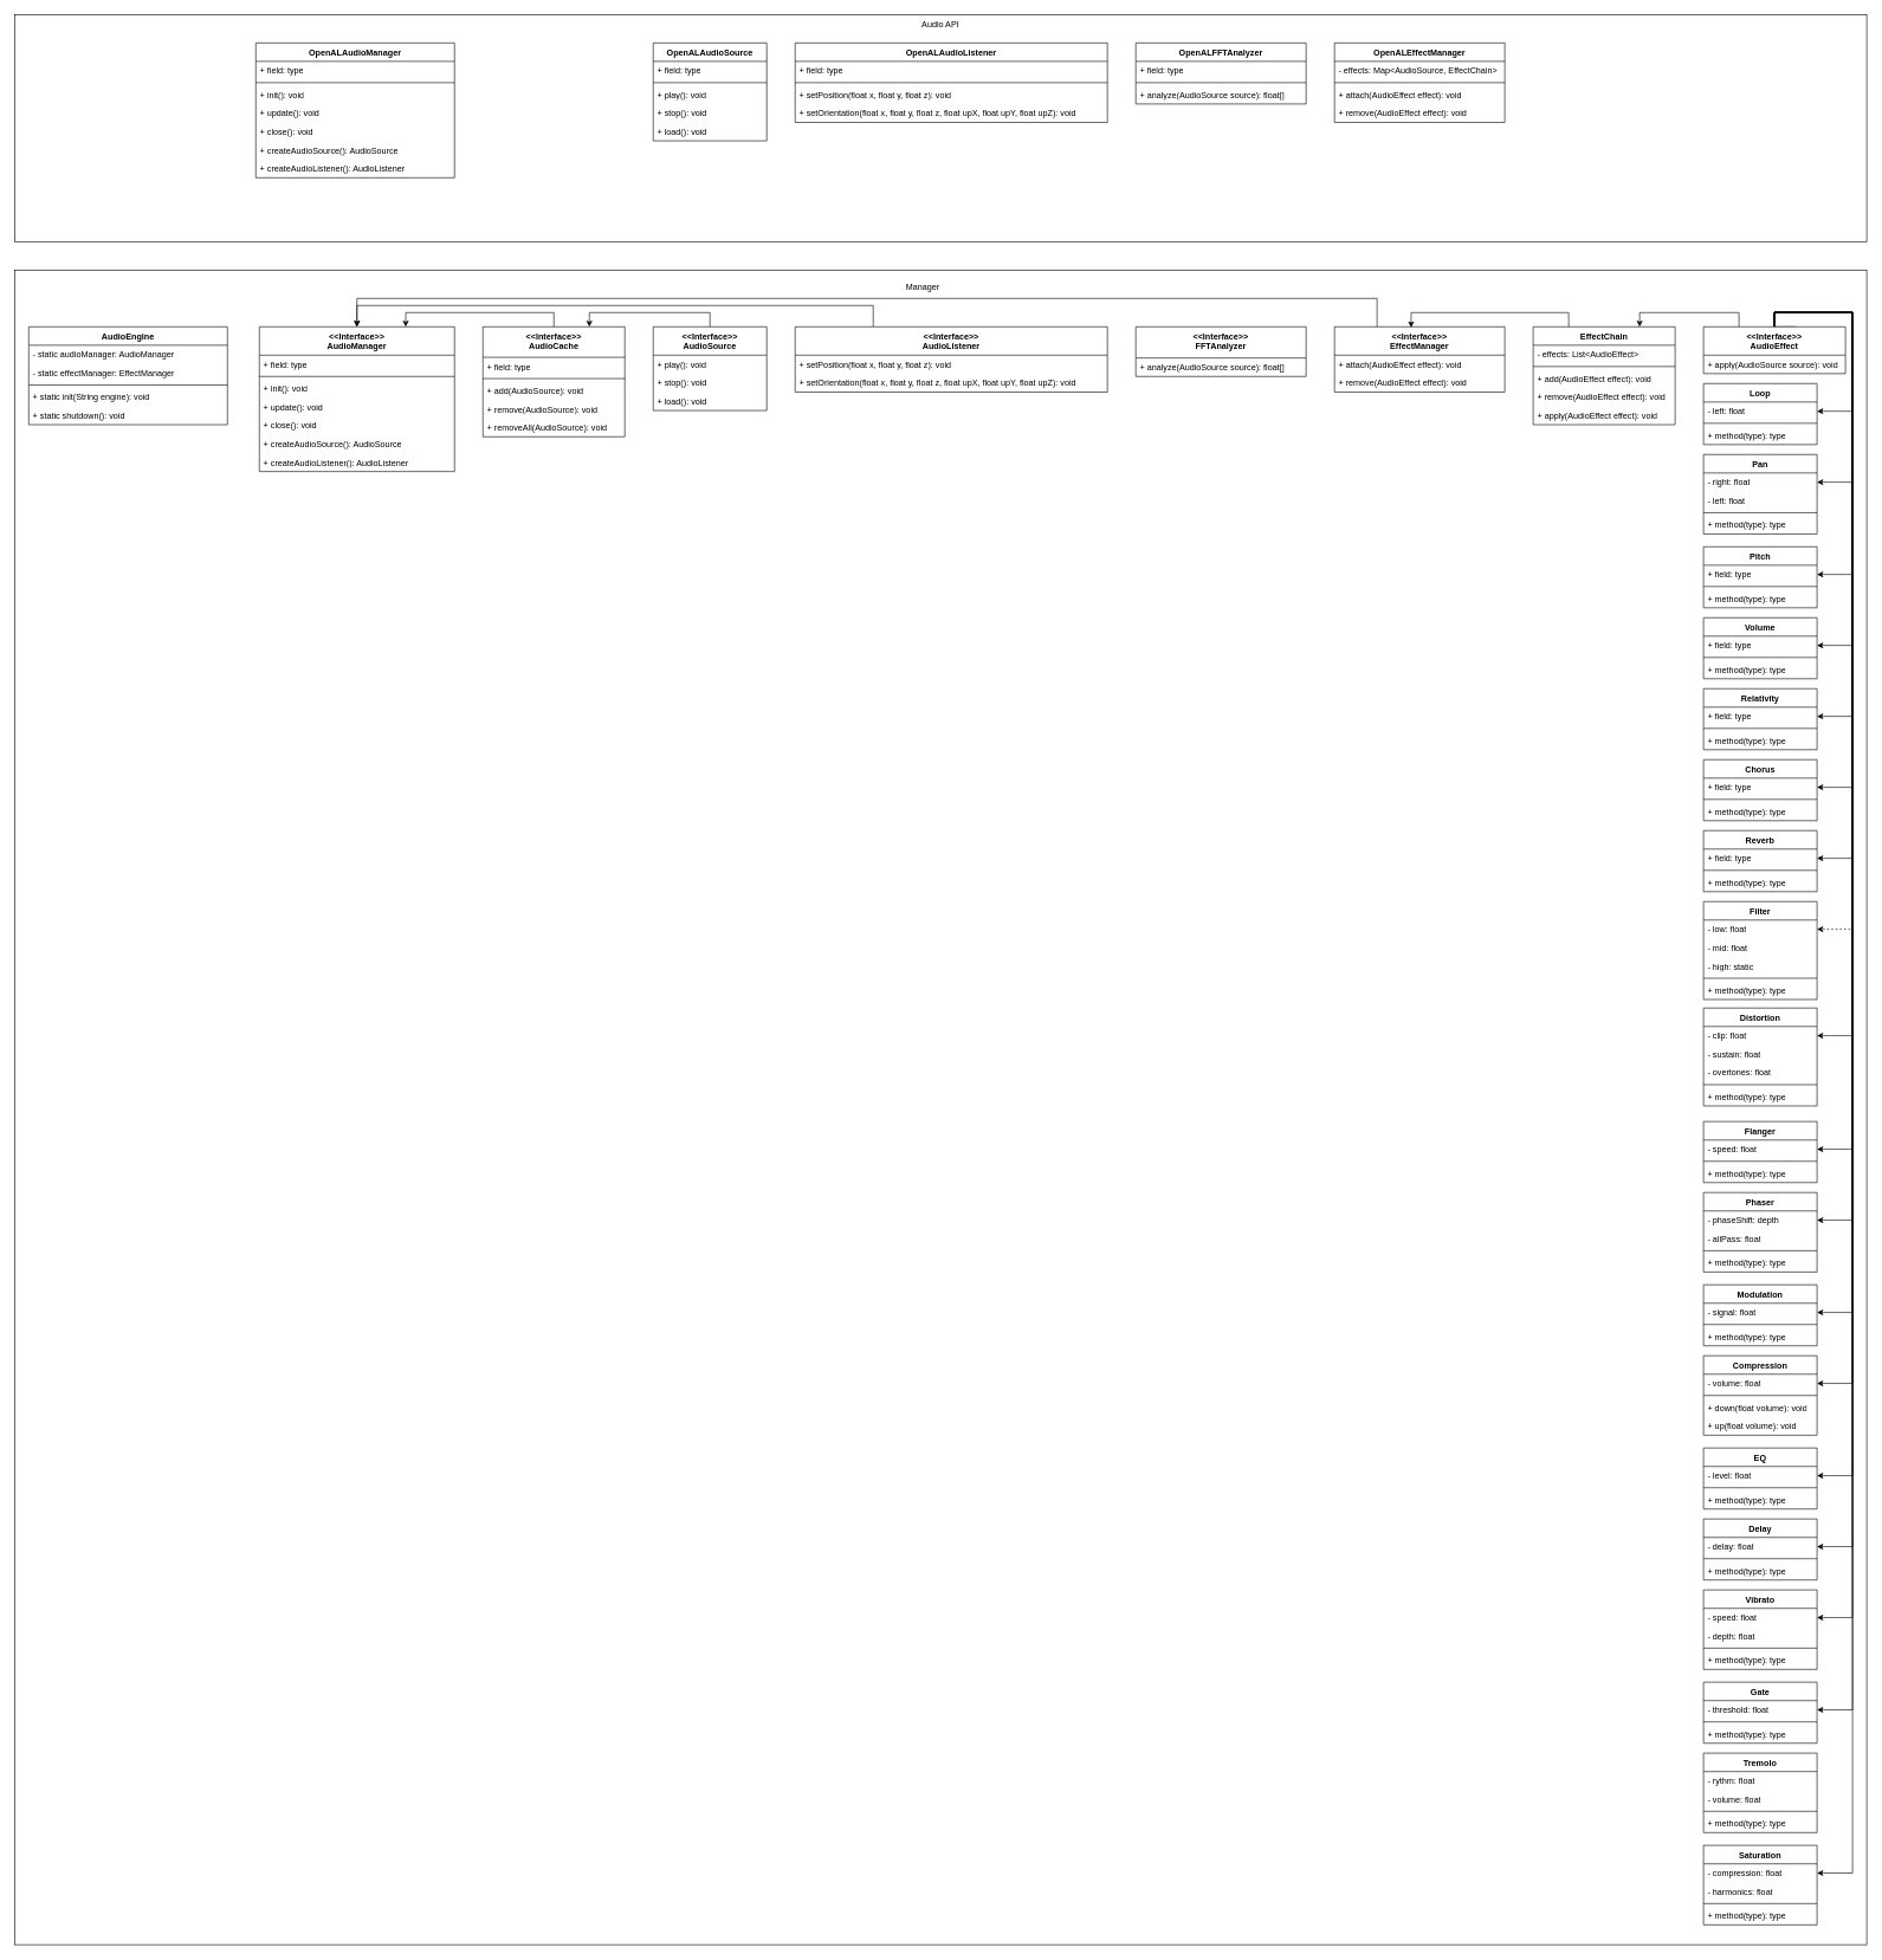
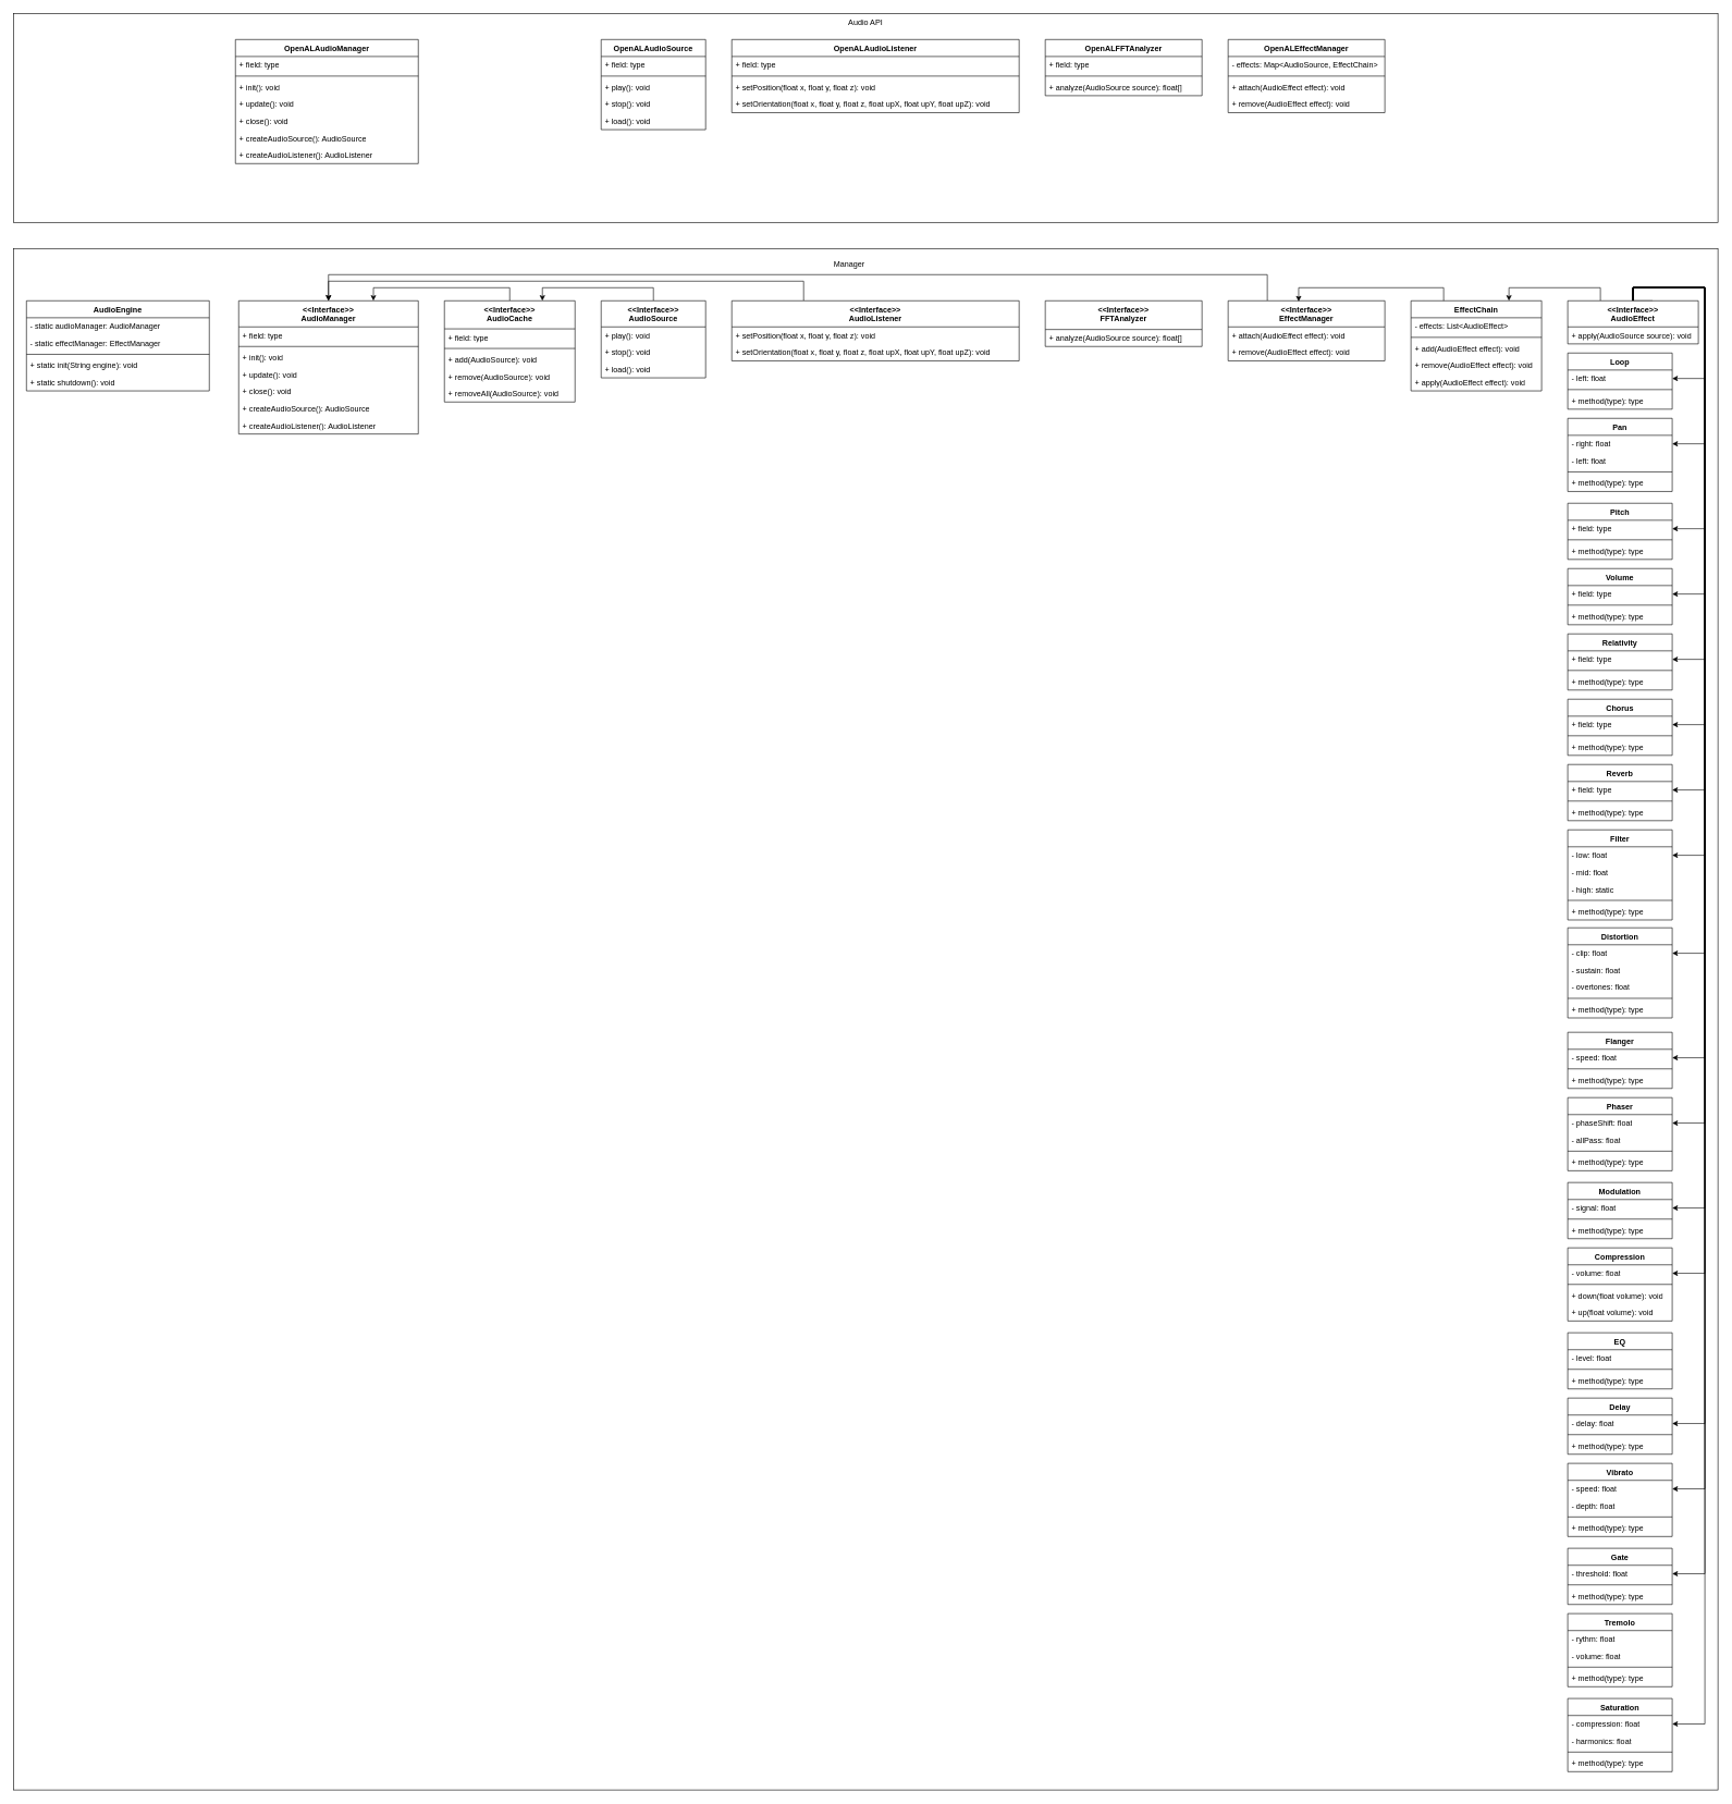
- <mxCell id="28" style="edgeStyle=orthogonalEdgeStyle;rounded=0;orthogonalLoop=1;jettySize=auto;html=1;exitX=0.5;exitY=0;exitDx=0;exitDy=0;entryX=1;entryY=0.5;entryDx=0;entryDy=0;dashed=1;" edge="1" parent="1" source="40" target="91"><mxGeometry relative="1" as="geometry"><Array as="points"><mxPoint x="2500" y="440" /><mxPoint x="2610" y="440" /><mxPoint x="2610" y="1309" /></Array></mxGeometry></mxCell>
+ <mxCell id="28" style="edgeStyle=orthogonalEdgeStyle;rounded=0;orthogonalLoop=1;jettySize=auto;html=1;exitX=0.5;exitY=0;exitDx=0;exitDy=0;entryX=1;entryY=0.5;entryDx=0;entryDy=0;" edge="1" parent="1" source="40" target="91"><mxGeometry relative="1" as="geometry"><Array as="points"><mxPoint x="2500" y="440" /><mxPoint x="2610" y="440" /><mxPoint x="2610" y="1309" /></Array></mxGeometry></mxCell>
- <mxCell id="107" value="- phaseShift: depth" style="text;strokeColor=none;fillColor=none;align=left;verticalAlign=top;spacingLeft=4;spacingRight=4;overflow=hidden;rotatable=0;points=[[0,0.5],[1,0.5]];portConstraint=eastwest;whiteSpace=wrap;html=1;" vertex="1" parent="106"><mxGeometry y="26" width="160" height="26" as="geometry" /></mxCell>
+ <mxCell id="107" value="- phaseShift: float" style="text;strokeColor=none;fillColor=none;align=left;verticalAlign=top;spacingLeft=4;spacingRight=4;overflow=hidden;rotatable=0;points=[[0,0.5],[1,0.5]];portConstraint=eastwest;whiteSpace=wrap;html=1;" vertex="1" parent="106"><mxGeometry y="26" width="160" height="26" as="geometry" /></mxCell>
- <mxCell id="34" style="edgeStyle=orthogonalEdgeStyle;rounded=0;orthogonalLoop=1;jettySize=auto;html=1;exitX=0.5;exitY=0;exitDx=0;exitDy=0;entryX=1;entryY=0.5;entryDx=0;entryDy=0;" edge="1" parent="1" source="40" target="121"><mxGeometry relative="1" as="geometry"><Array as="points"><mxPoint x="2500" y="440" /><mxPoint x="2610" y="440" /><mxPoint x="2610" y="2079" /></Array></mxGeometry></mxCell>
